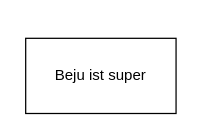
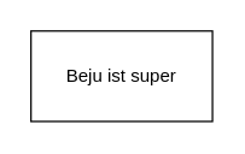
- <mxCell id="2" value="Beju ist super" style="rounded=0;whiteSpace=wrap;html=1;" parent="1" vertex="1"><mxGeometry x="20" y="30" width="120" height="60" as="geometry" /></mxCell>
+ <mxCell id="2" value="Beju ist super" style="rounded=0;whiteSpace=wrap;html=1;" parent="1" vertex="1"><mxGeometry x="20" y="20" width="120" height="60" as="geometry" /></mxCell>
